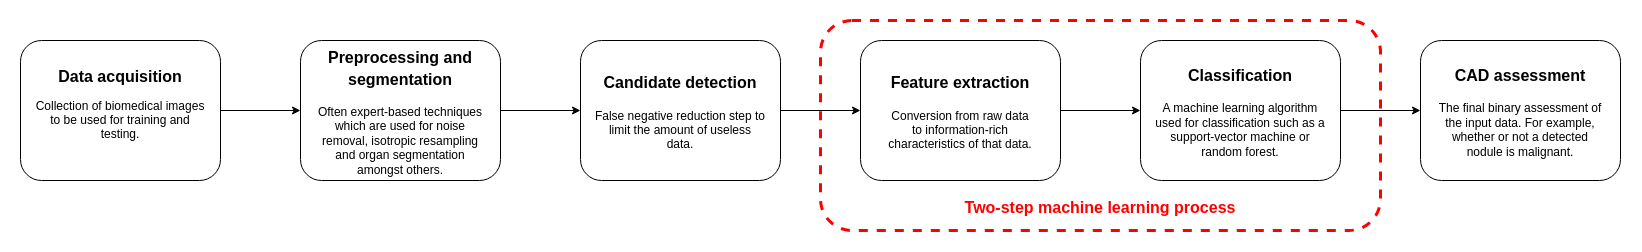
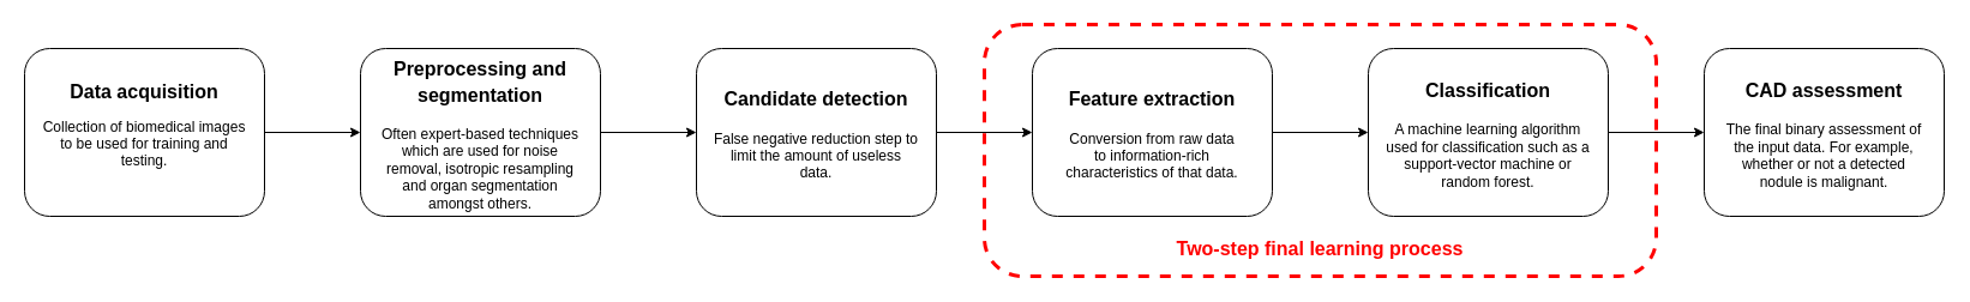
- <mxCell id="14" value="&lt;h2&gt;&lt;span style=&quot;font-size: 16px;&quot;&gt;&lt;font color=&quot;#ff0000&quot;&gt;Two-step machine learning process&lt;/font&gt;&lt;/span&gt;&lt;/h2&gt;" style="text;html=1;strokeColor=none;fillColor=none;align=center;verticalAlign=middle;whiteSpace=wrap;rounded=0;dashed=1;fontSize=16;fontColor=#000000;" vertex="1" parent="1"><mxGeometry x="820" y="190" width="560" height="30" as="geometry" /></mxCell>
+ <mxCell id="14" value="&lt;h2&gt;&lt;span style=&quot;font-size: 16px;&quot;&gt;&lt;font color=&quot;#ff0000&quot;&gt;Two-step final learning process&lt;/font&gt;&lt;/span&gt;&lt;/h2&gt;" style="text;html=1;strokeColor=none;fillColor=none;align=center;verticalAlign=middle;whiteSpace=wrap;rounded=0;dashed=1;fontSize=16;fontColor=#000000;" vertex="1" parent="1"><mxGeometry x="820" y="190" width="560" height="30" as="geometry" /></mxCell>
